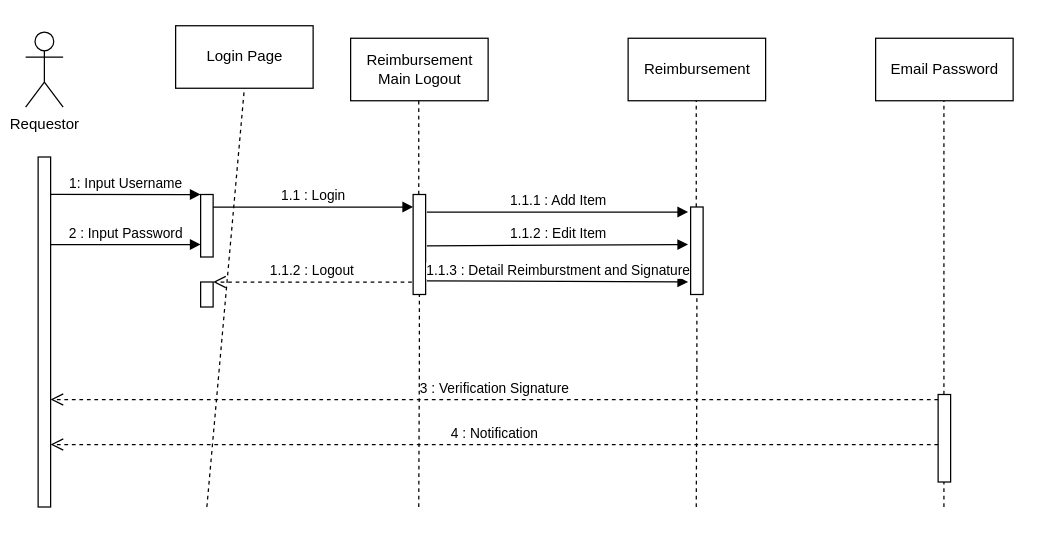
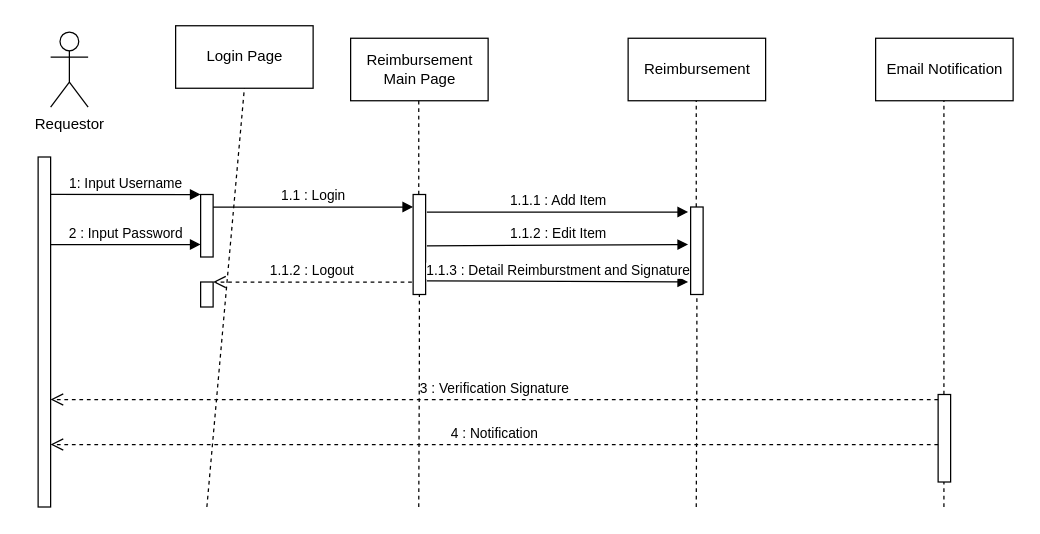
- <mxCell id="3" value="Requestor" style="shape=umlActor;verticalLabelPosition=bottom;verticalAlign=top;html=1;" vertex="1" parent="1"><mxGeometry x="20" y="25" width="30" height="60" as="geometry" /></mxCell>
+ <mxCell id="3" value="Requestor" style="shape=umlActor;verticalLabelPosition=bottom;verticalAlign=top;html=1;" vertex="1" parent="1"><mxGeometry x="40" y="25" width="30" height="60" as="geometry" /></mxCell>
- <mxCell id="9" value="Reimbursement&lt;br&gt;Main Logout" style="html=1;" vertex="1" parent="1"><mxGeometry x="280" y="30" width="110" height="50" as="geometry" /></mxCell>
+ <mxCell id="9" value="Reimbursement&lt;br&gt;Main Page" style="html=1;" vertex="1" parent="1"><mxGeometry x="280" y="30" width="110" height="50" as="geometry" /></mxCell>
- <mxCell id="25" value="Email Password" style="html=1;" vertex="1" parent="1"><mxGeometry x="700" y="30" width="110" height="50" as="geometry" /></mxCell>
+ <mxCell id="25" value="Email Notification" style="html=1;" vertex="1" parent="1"><mxGeometry x="700" y="30" width="110" height="50" as="geometry" /></mxCell>
